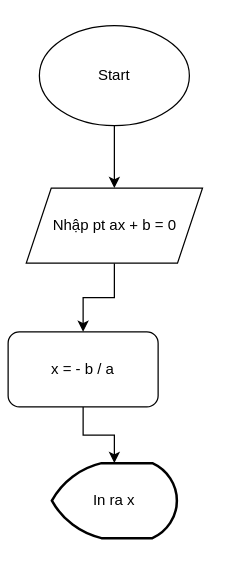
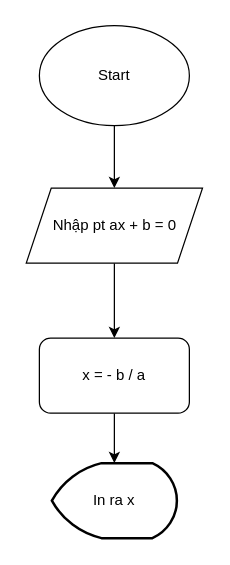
- <mxCell id="7" value="x = - b / a" style="rounded=1;whiteSpace=wrap;html=1;" vertex="1" parent="1"><mxGeometry x="6" y="265" width="120" height="60" as="geometry" /></mxCell>
+ <mxCell id="7" value="x = - b / a" style="rounded=1;whiteSpace=wrap;html=1;" vertex="1" parent="1"><mxGeometry x="31" y="270" width="120" height="60" as="geometry" /></mxCell>
